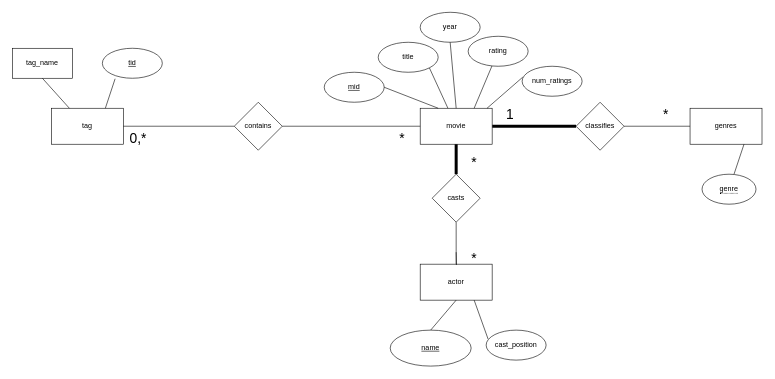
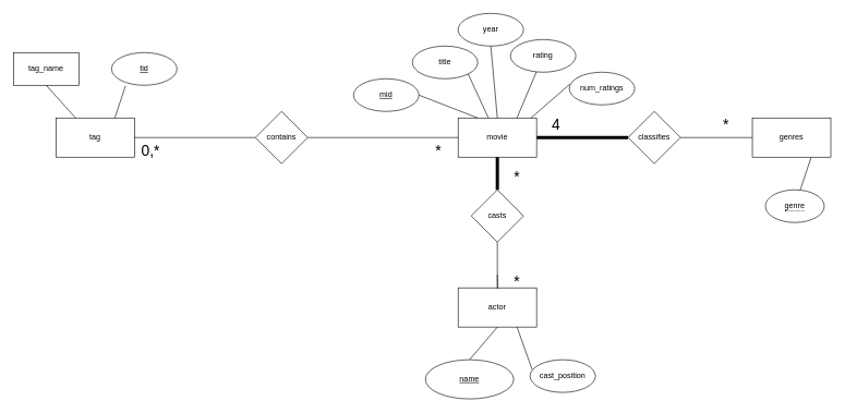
- <mxCell id="34" value="&lt;font style=&quot;font-size: 23px&quot;&gt;1&lt;/font&gt;" style="text;html=1;strokeColor=none;fillColor=none;align=center;verticalAlign=middle;whiteSpace=wrap;rounded=0;" parent="1" vertex="1"><mxGeometry x="830" y="180" width="40" height="20" as="geometry" /></mxCell>
+ <mxCell id="34" value="&lt;font style=&quot;font-size: 23px&quot;&gt;4&lt;/font&gt;" style="text;html=1;strokeColor=none;fillColor=none;align=center;verticalAlign=middle;whiteSpace=wrap;rounded=0;" parent="1" vertex="1"><mxGeometry x="830" y="180" width="40" height="20" as="geometry" /></mxCell>
